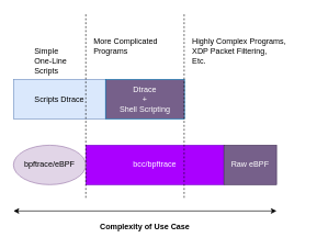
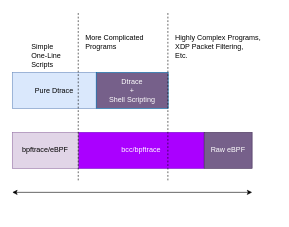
- <mxCell id="6" value="Scripts Dtrace" style="rounded=0;whiteSpace=wrap;html=1;fillColor=#dae8fc;strokeColor=#6c8ebf;" vertex="1" parent="1"><mxGeometry x="20" y="120" width="140" height="60" as="geometry" /></mxCell>
+ <mxCell id="6" value="Pure Dtrace" style="rounded=0;whiteSpace=wrap;html=1;fillColor=#dae8fc;strokeColor=#6c8ebf;" vertex="1" parent="1"><mxGeometry x="20" y="120" width="140" height="60" as="geometry" /></mxCell>
- <mxCell id="5" value="bpftrace/eBPF" style="ellipse;whiteSpace=wrap;html=1;fillColor=#e1d5e7;strokeColor=#9673a6;" vertex="1" parent="1"><mxGeometry x="20" y="220" width="110" height="60" as="geometry" /></mxCell>
+ <mxCell id="5" value="bpftrace/eBPF" style="rounded=0;whiteSpace=wrap;html=1;fillColor=#e1d5e7;strokeColor=#9673a6;" vertex="1" parent="1"><mxGeometry x="20" y="220" width="110" height="60" as="geometry" /></mxCell>
- <mxCell id="3" value="Complexity of Use Case" style="text;align=center;fontStyle=1;verticalAlign=middle;spacingLeft=3;spacingRight=3;strokeColor=none;rotatable=0;points=[[0,0.5],[1,0.5]];portConstraint=eastwest;" vertex="1" parent="1"><mxGeometry x="135" y="330" width="170" height="26" as="geometry" /></mxCell>
